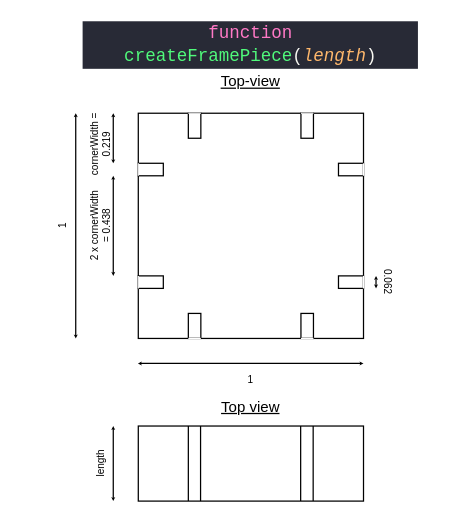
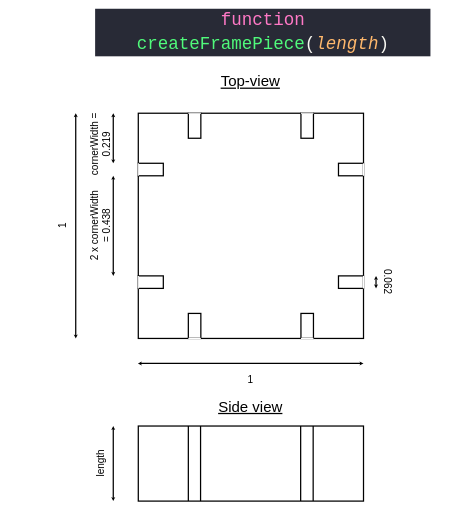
- <mxCell id="29" value="&lt;div style=&quot;color: rgb(248, 248, 242); background-color: rgb(40, 42, 54); font-family: Consolas, &amp;quot;Courier New&amp;quot;, monospace; font-size: 14px; line-height: 19px;&quot;&gt;&lt;div style=&quot;line-height: 19px;&quot;&gt;&lt;span style=&quot;color: #ff79c6;&quot;&gt;function&lt;/span&gt; &lt;span style=&quot;color: #50fa7b;&quot;&gt;createFramePiece&lt;/span&gt;(&lt;span style=&quot;color: #ffb86c;font-style: italic;&quot;&gt;length&lt;/span&gt;)&lt;/div&gt;&lt;/div&gt;" style="text;html=1;strokeColor=none;fillColor=none;align=center;verticalAlign=middle;whiteSpace=wrap;rounded=0;fontSize=5;" vertex="1" parent="1"><mxGeometry x="65" y="20" width="270" height="30" as="geometry" /></mxCell>
+ <mxCell id="29" value="&lt;div style=&quot;color: rgb(248, 248, 242); background-color: rgb(40, 42, 54); font-family: Consolas, &amp;quot;Courier New&amp;quot;, monospace; font-size: 14px; line-height: 19px;&quot;&gt;&lt;div style=&quot;line-height: 19px;&quot;&gt;&lt;span style=&quot;color: #ff79c6;&quot;&gt;function&lt;/span&gt; &lt;span style=&quot;color: #50fa7b;&quot;&gt;createFramePiece&lt;/span&gt;(&lt;span style=&quot;color: #ffb86c;font-style: italic;&quot;&gt;length&lt;/span&gt;)&lt;/div&gt;&lt;/div&gt;" style="text;html=1;strokeColor=none;fillColor=none;align=center;verticalAlign=middle;whiteSpace=wrap;rounded=0;fontSize=5;" vertex="1" parent="1"><mxGeometry x="75" y="10" width="270" height="30" as="geometry" /></mxCell>
- <mxCell id="32" value="&lt;font style=&quot;font-size: 12px;&quot;&gt;Top view&lt;/font&gt;" style="text;html=1;strokeColor=none;fillColor=none;align=center;verticalAlign=middle;whiteSpace=wrap;rounded=0;fontSize=8;fontStyle=4" vertex="1" parent="1"><mxGeometry x="170" y="310" width="60" height="30" as="geometry" /></mxCell>
+ <mxCell id="32" value="&lt;font style=&quot;font-size: 12px;&quot;&gt;Side view&lt;/font&gt;" style="text;html=1;strokeColor=none;fillColor=none;align=center;verticalAlign=middle;whiteSpace=wrap;rounded=0;fontSize=8;fontStyle=4" vertex="1" parent="1"><mxGeometry x="170" y="310" width="60" height="30" as="geometry" /></mxCell>
